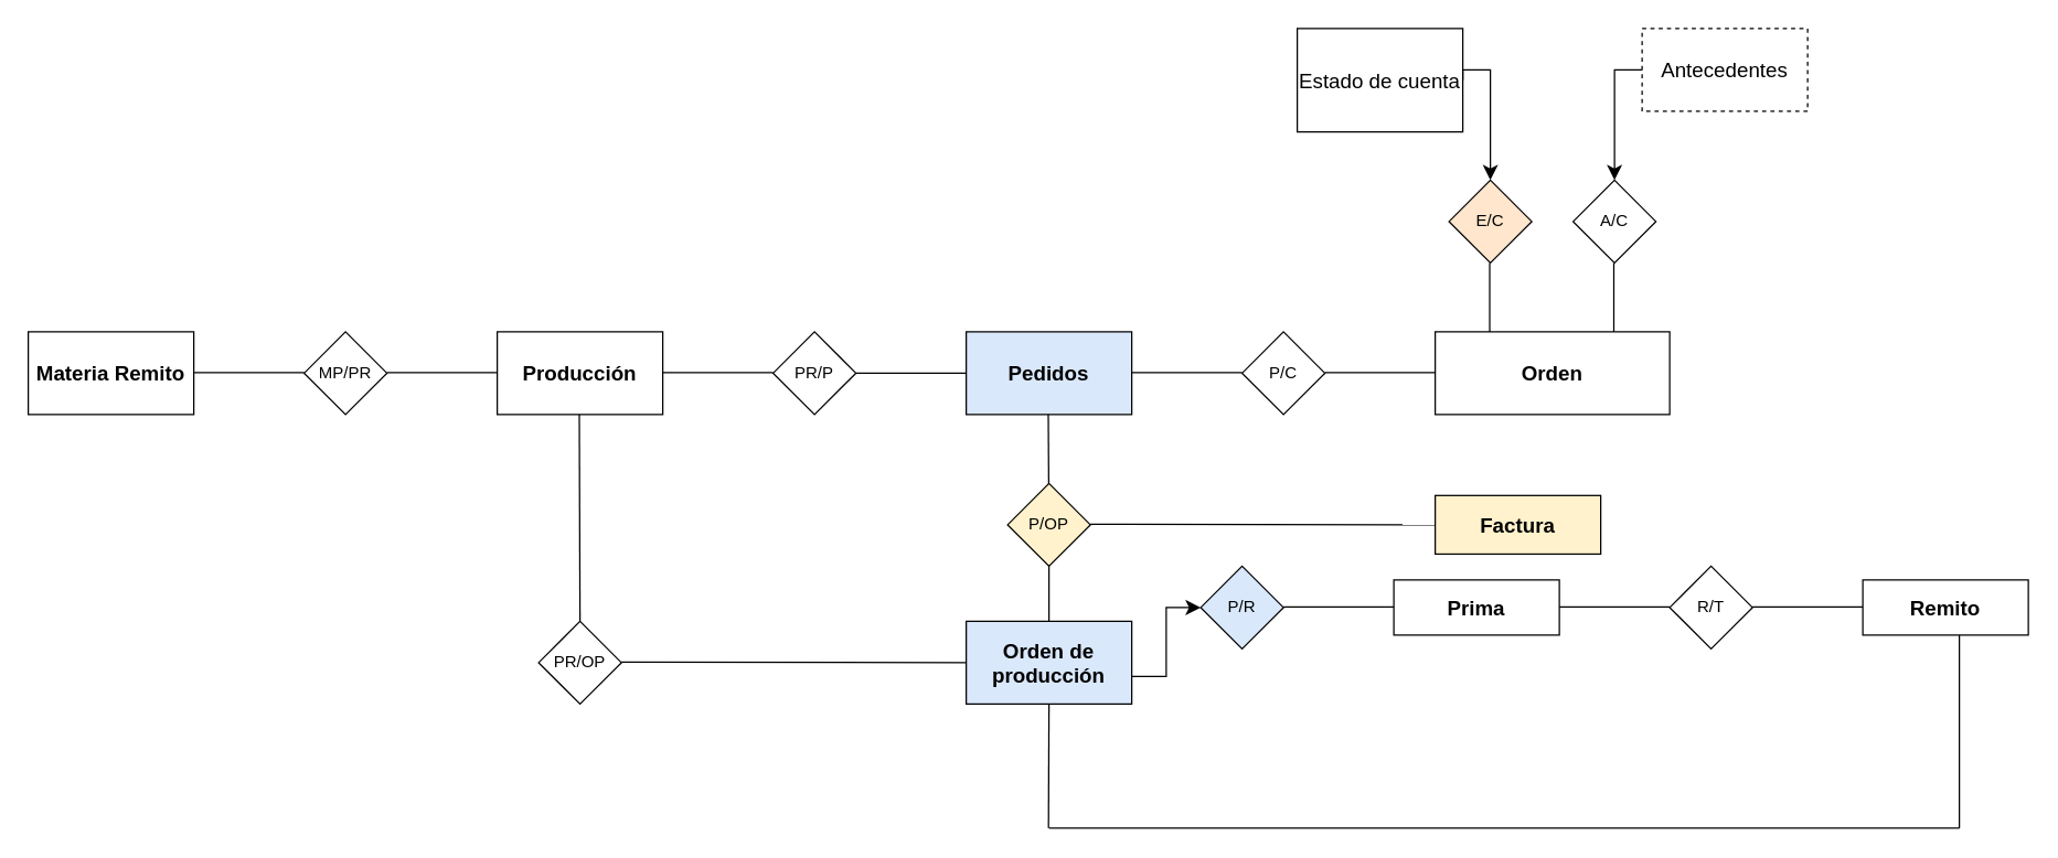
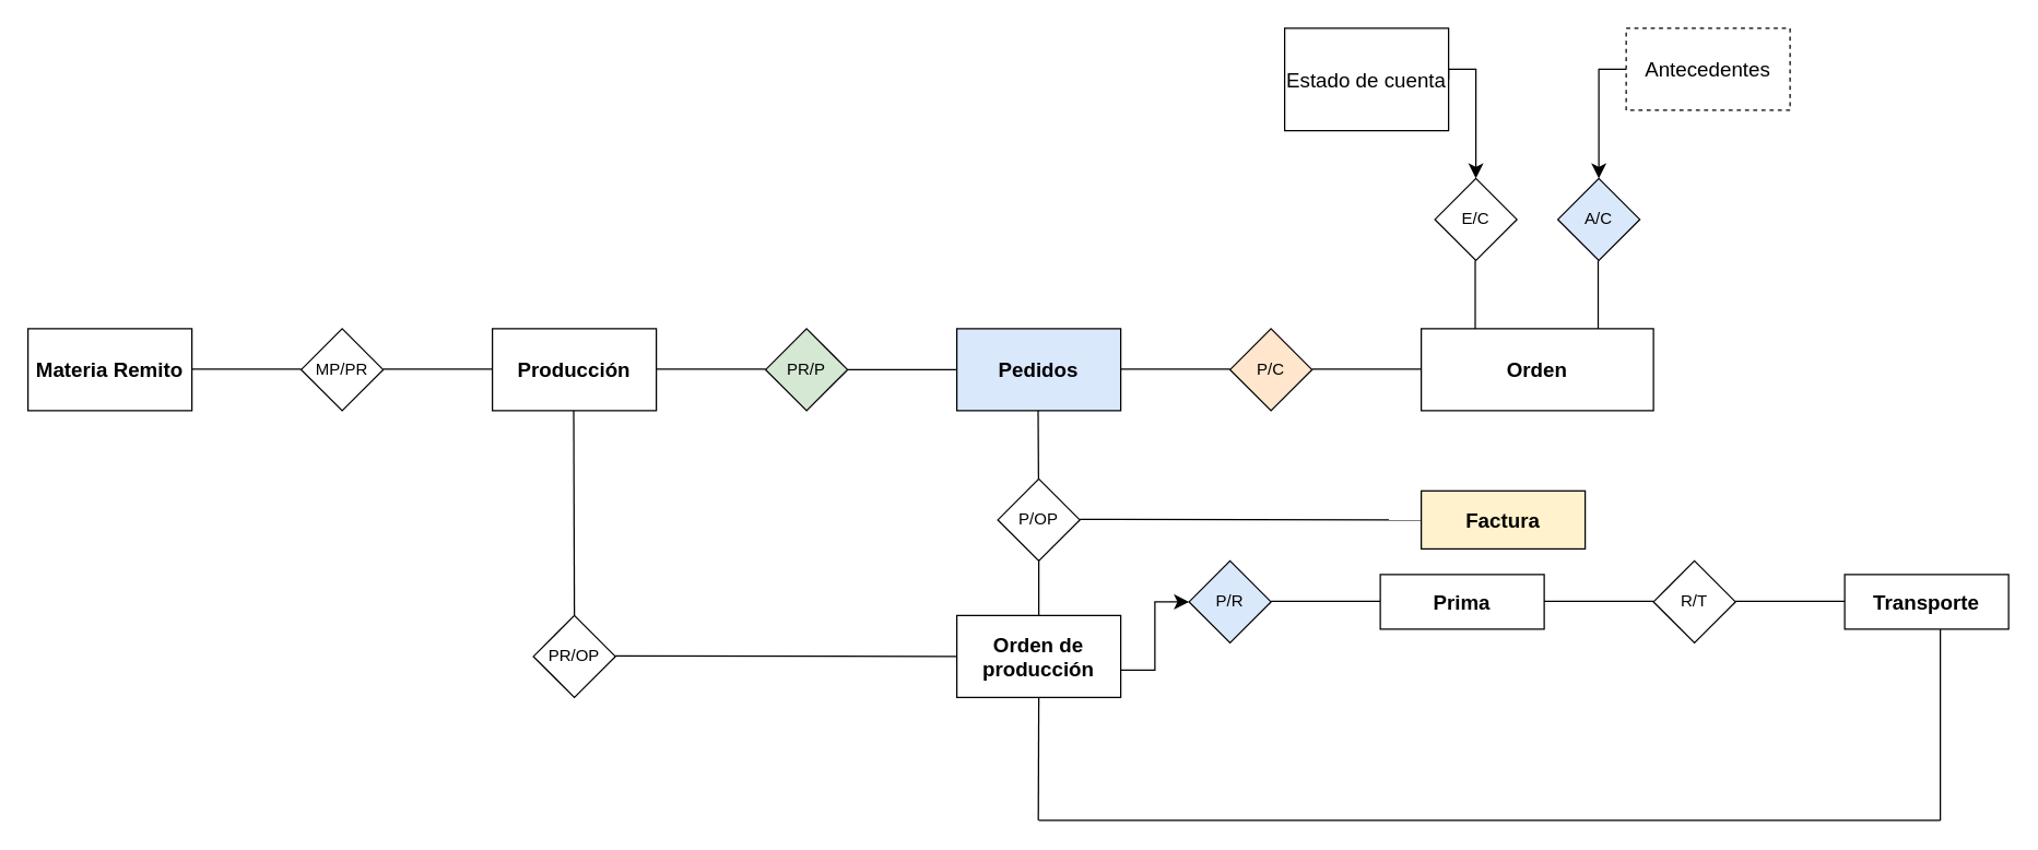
- <mxCell id="6" value="E/C" style="rhombus;whiteSpace=wrap;html=1;fillColor=#ffe6cc;" vertex="1" parent="1"><mxGeometry x="1050" y="130" width="60" height="60" as="geometry" /></mxCell>
+ <mxCell id="6" value="E/C" style="rhombus;whiteSpace=wrap;html=1;" vertex="1" parent="1"><mxGeometry x="1050" y="130" width="60" height="60" as="geometry" /></mxCell>
- <mxCell id="7" value="A/C" style="rhombus;whiteSpace=wrap;html=1;" vertex="1" parent="1"><mxGeometry x="1140" y="130" width="60" height="60" as="geometry" /></mxCell>
+ <mxCell id="7" value="A/C" style="rhombus;whiteSpace=wrap;html=1;fillColor=#dae8fc;" vertex="1" parent="1"><mxGeometry x="1140" y="130" width="60" height="60" as="geometry" /></mxCell>
- <mxCell id="24" value="PR/P" style="rhombus;whiteSpace=wrap;html=1;" vertex="1" parent="1"><mxGeometry x="560" y="240" width="60" height="60" as="geometry" /></mxCell>
+ <mxCell id="24" value="PR/P" style="rhombus;whiteSpace=wrap;html=1;fillColor=#d5e8d4;" vertex="1" parent="1"><mxGeometry x="560" y="240" width="60" height="60" as="geometry" /></mxCell>
- <mxCell id="12" value="P/C" style="rhombus;whiteSpace=wrap;html=1;" vertex="1" parent="1"><mxGeometry x="900" y="240" width="60" height="60" as="geometry" /></mxCell>
+ <mxCell id="12" value="P/C" style="rhombus;whiteSpace=wrap;html=1;fillColor=#ffe6cc;" vertex="1" parent="1"><mxGeometry x="900" y="240" width="60" height="60" as="geometry" /></mxCell>
- <mxCell id="29" value="P/OP" style="rhombus;whiteSpace=wrap;html=1;fillColor=#fff2cc;" vertex="1" parent="1"><mxGeometry x="730" y="350" width="60" height="60" as="geometry" /></mxCell>
+ <mxCell id="29" value="P/OP" style="rhombus;whiteSpace=wrap;html=1;" vertex="1" parent="1"><mxGeometry x="730" y="350" width="60" height="60" as="geometry" /></mxCell>
- <mxCell id="39" value="&lt;b&gt;&lt;font style=&quot;font-size: 15px;&quot;&gt;Remito&lt;/font&gt;&lt;/b&gt;" style="rounded=0;whiteSpace=wrap;html=1;" vertex="1" parent="1"><mxGeometry x="1350" y="420" width="120" height="40" as="geometry" /></mxCell>
+ <mxCell id="39" value="&lt;b&gt;&lt;font style=&quot;font-size: 15px;&quot;&gt;Transporte&lt;/font&gt;&lt;/b&gt;" style="rounded=0;whiteSpace=wrap;html=1;" vertex="1" parent="1"><mxGeometry x="1350" y="420" width="120" height="40" as="geometry" /></mxCell>
- <mxCell id="26" value="&lt;font style=&quot;font-size: 15px;&quot;&gt;&lt;b&gt;Orden de producción&lt;br&gt;&lt;/b&gt;&lt;/font&gt;" style="rounded=0;whiteSpace=wrap;html=1;fillColor=#dae8fc;" vertex="1" parent="1"><mxGeometry x="700" y="450" width="120" height="60" as="geometry" /></mxCell>
+ <mxCell id="26" value="&lt;font style=&quot;font-size: 15px;&quot;&gt;&lt;b&gt;Orden de producción&lt;br&gt;&lt;/b&gt;&lt;/font&gt;" style="rounded=0;whiteSpace=wrap;html=1;" vertex="1" parent="1"><mxGeometry x="700" y="450" width="120" height="60" as="geometry" /></mxCell>
